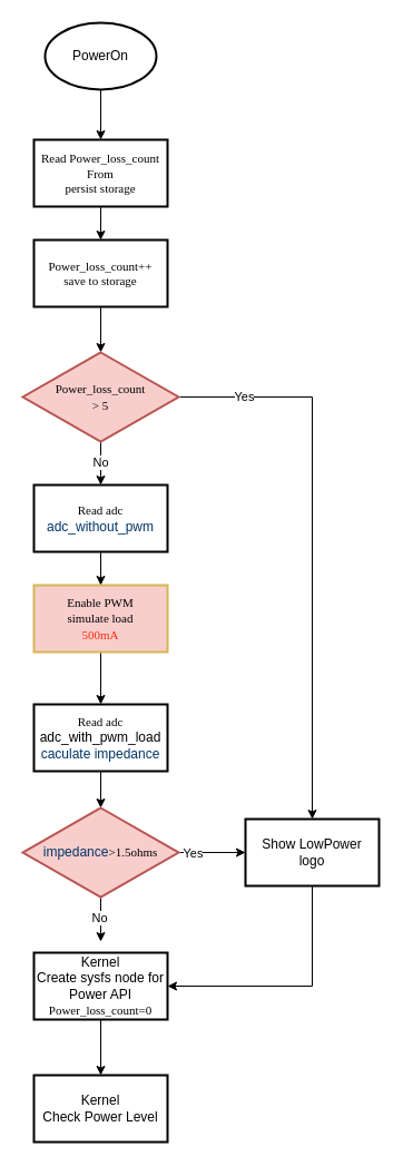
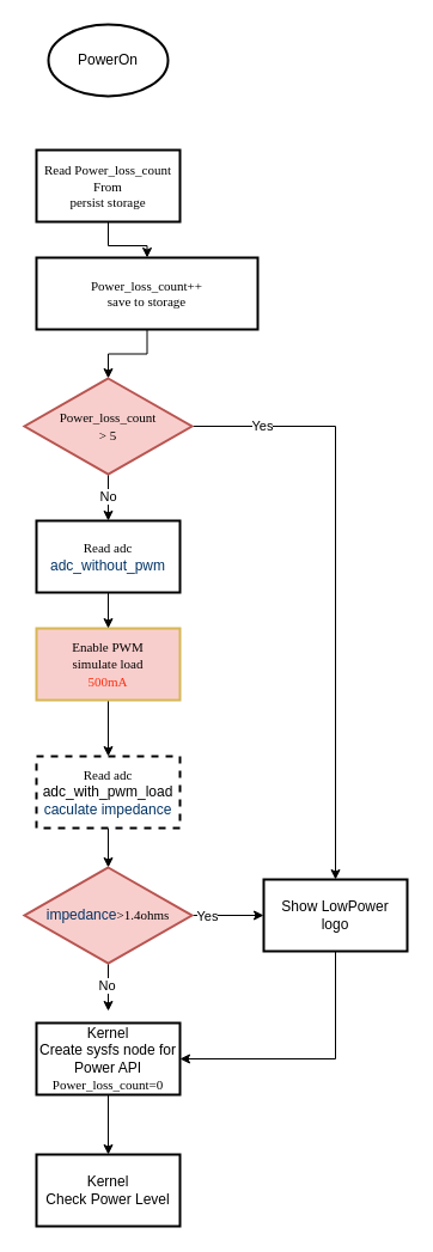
- <mxCell id="2" value="" style="edgeStyle=orthogonalEdgeStyle;rounded=0;orthogonalLoop=1;jettySize=auto;html=1;arcSize=20;" edge="1" parent="1" source="3" target="5"><mxGeometry relative="1" as="geometry" /></mxCell>
- <mxCell id="7" value="&lt;div style=&quot;&quot;&gt;&lt;span style=&quot;font-family: Verdana; font-size: 11px;&quot;&gt;Power_loss_count++&lt;/span&gt;&lt;/div&gt;&lt;div style=&quot;font-family: Verdana; font-size: 11px;&quot;&gt;save&lt;span style=&quot;background-color: initial;&quot;&gt;&amp;nbsp;to storage&lt;/span&gt;&lt;/div&gt;" style="whiteSpace=wrap;html=1;strokeWidth=2;" vertex="1" parent="1"><mxGeometry x="30" y="215" width="120" height="60" as="geometry" /></mxCell>
+ <mxCell id="7" value="&lt;div style=&quot;&quot;&gt;&lt;span style=&quot;font-family: Verdana; font-size: 11px;&quot;&gt;Power_loss_count++&lt;/span&gt;&lt;/div&gt;&lt;div style=&quot;font-family: Verdana; font-size: 11px;&quot;&gt;save&lt;span style=&quot;background-color: initial;&quot;&gt;&amp;nbsp;to storage&lt;/span&gt;&lt;/div&gt;" style="whiteSpace=wrap;html=1;strokeWidth=2;" vertex="1" parent="1"><mxGeometry x="30" y="215" width="185" height="60" as="geometry" /></mxCell>
- <mxCell id="15" value="&lt;font face=&quot;Verdana&quot;&gt;&lt;span style=&quot;font-size: 11px;&quot;&gt;Read adc&lt;br&gt;&lt;/span&gt;&lt;/font&gt;adc_with_pwm_load&lt;font face=&quot;Verdana&quot;&gt;&lt;span style=&quot;font-size: 11px;&quot;&gt;&lt;br&gt;&lt;/span&gt;&lt;/font&gt;&lt;span style=&quot;color: #003366;&quot;&gt;caculate impedance&lt;/span&gt;&lt;font face=&quot;Verdana&quot;&gt;&lt;span style=&quot;font-size: 11px;&quot;&gt;&lt;/span&gt;&lt;/font&gt;" style="whiteSpace=wrap;html=1;strokeWidth=2;" vertex="1" parent="1"><mxGeometry x="30" y="632" width="120" height="60" as="geometry" /></mxCell>
+ <mxCell id="15" value="&lt;font face=&quot;Verdana&quot;&gt;&lt;span style=&quot;font-size: 11px;&quot;&gt;Read adc&lt;br&gt;&lt;/span&gt;&lt;/font&gt;adc_with_pwm_load&lt;font face=&quot;Verdana&quot;&gt;&lt;span style=&quot;font-size: 11px;&quot;&gt;&lt;br&gt;&lt;/span&gt;&lt;/font&gt;&lt;span style=&quot;color: #003366;&quot;&gt;caculate impedance&lt;/span&gt;&lt;font face=&quot;Verdana&quot;&gt;&lt;span style=&quot;font-size: 11px;&quot;&gt;&lt;/span&gt;&lt;/font&gt;" style="whiteSpace=wrap;html=1;strokeWidth=2;dashed=1;" vertex="1" parent="1"><mxGeometry x="30" y="632" width="120" height="60" as="geometry" /></mxCell>
- <mxCell id="27" value="&lt;span style=&quot;color: rgb(0, 51, 102);&quot;&gt;impedance&lt;/span&gt;&lt;span style=&quot;font-family: Verdana; font-size: 11px;&quot;&gt;&amp;gt;1.5ohms&lt;/span&gt;" style="rhombus;whiteSpace=wrap;html=1;strokeWidth=2;fillColor=#f8cecc;strokeColor=#b85450;" vertex="1" parent="1"><mxGeometry x="20" y="725" width="140" height="80" as="geometry" /></mxCell>
+ <mxCell id="27" value="&lt;span style=&quot;color: rgb(0, 51, 102);&quot;&gt;impedance&lt;/span&gt;&lt;span style=&quot;font-family: Verdana; font-size: 11px;&quot;&gt;&amp;gt;1.4ohms&lt;/span&gt;" style="rhombus;whiteSpace=wrap;html=1;strokeWidth=2;fillColor=#f8cecc;strokeColor=#b85450;" vertex="1" parent="1"><mxGeometry x="20" y="725" width="140" height="80" as="geometry" /></mxCell>
